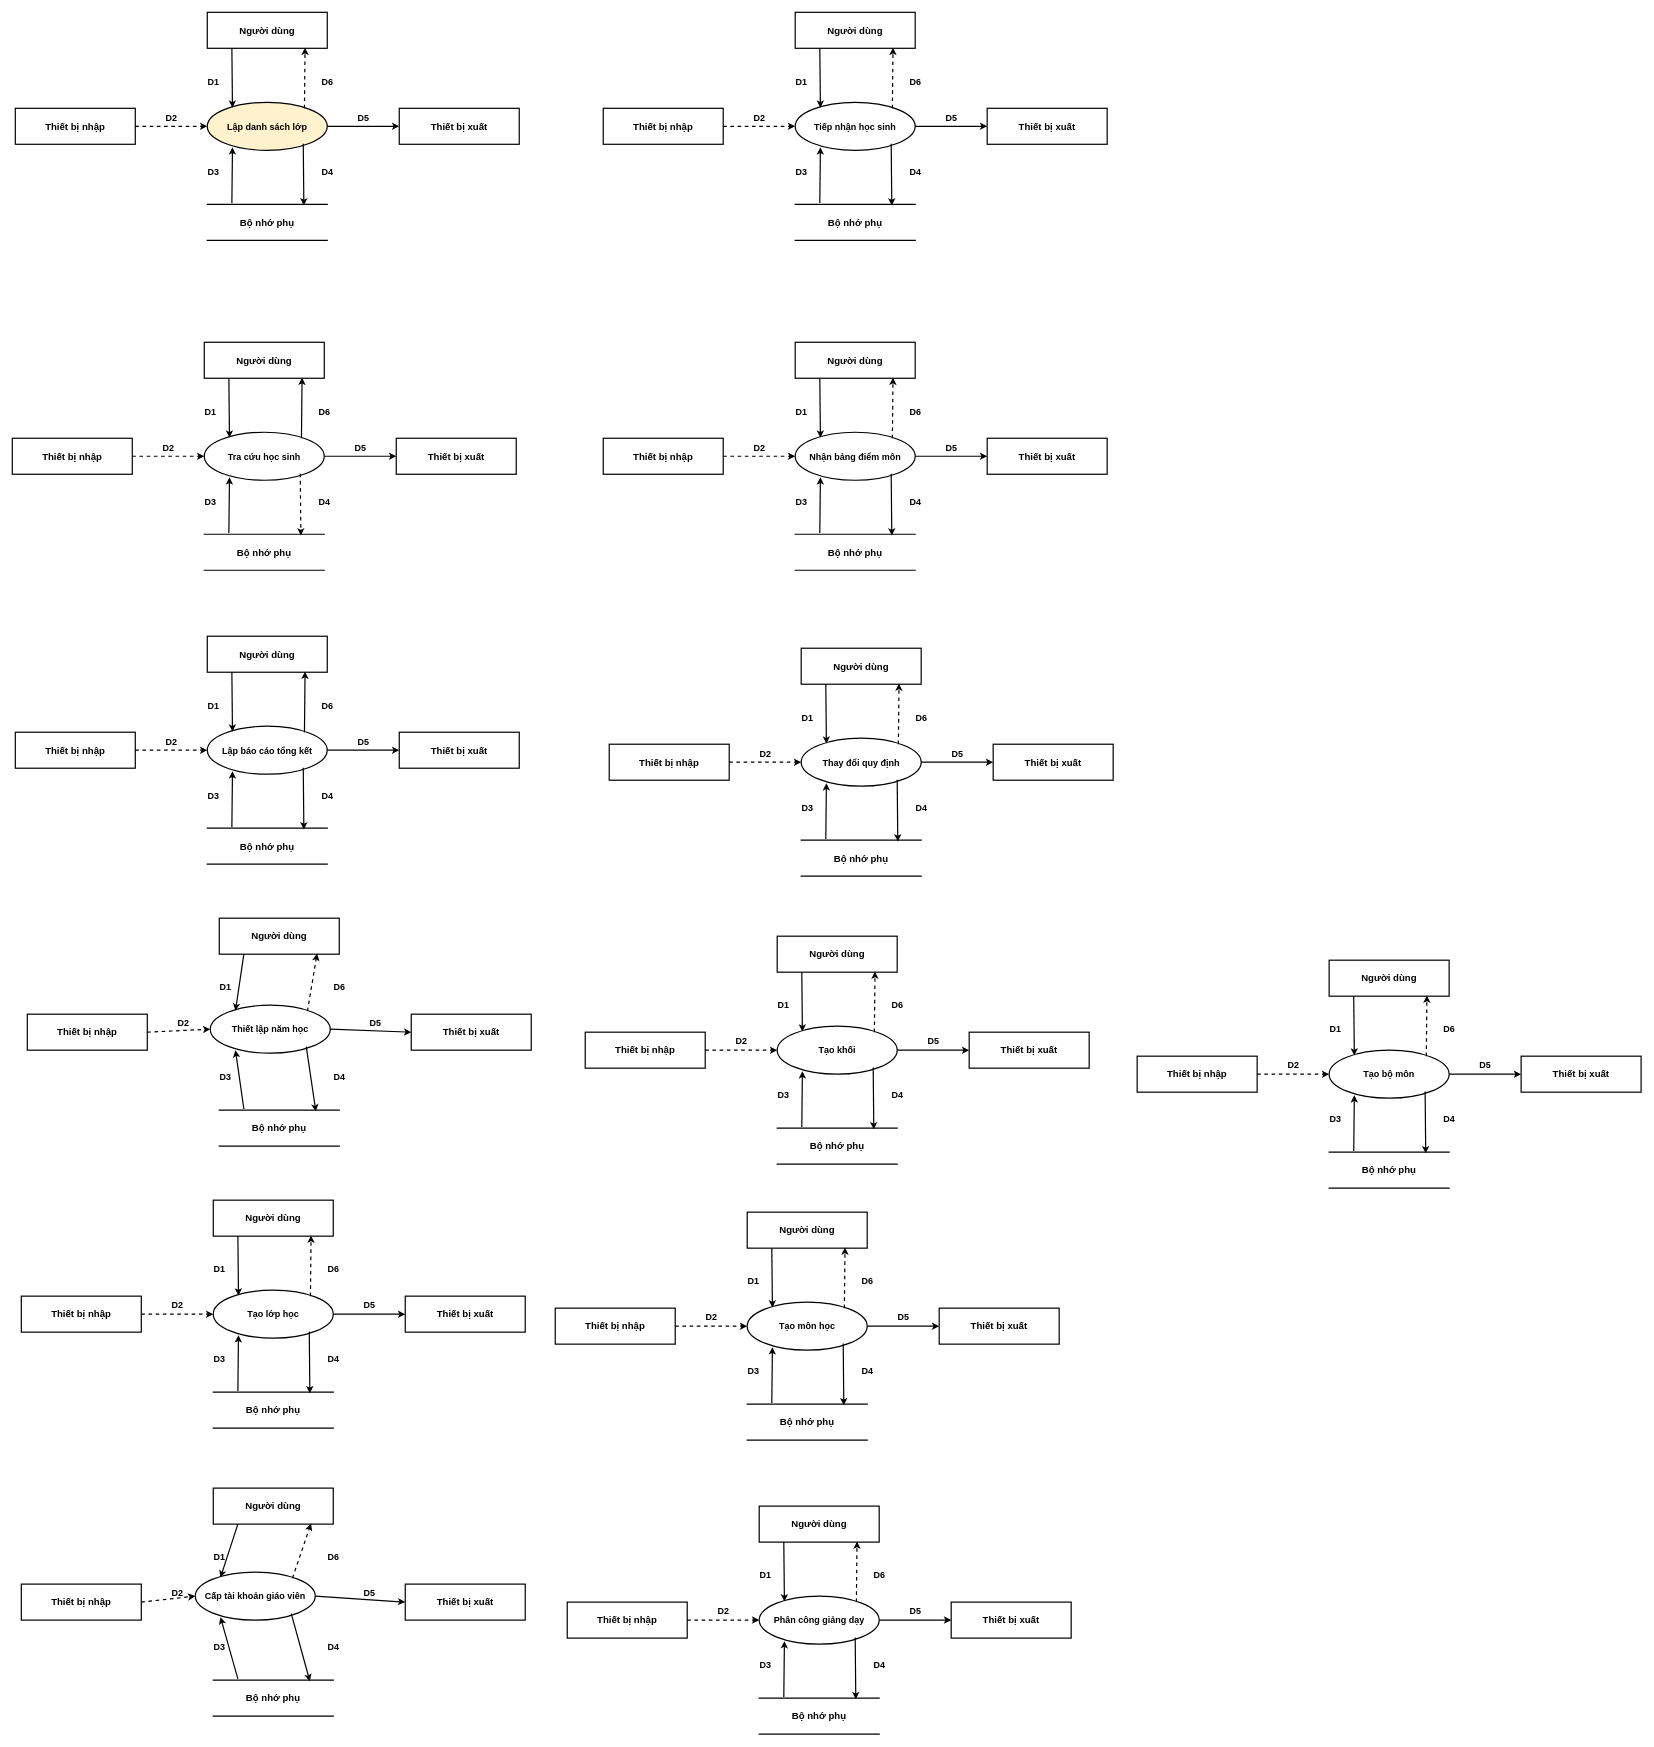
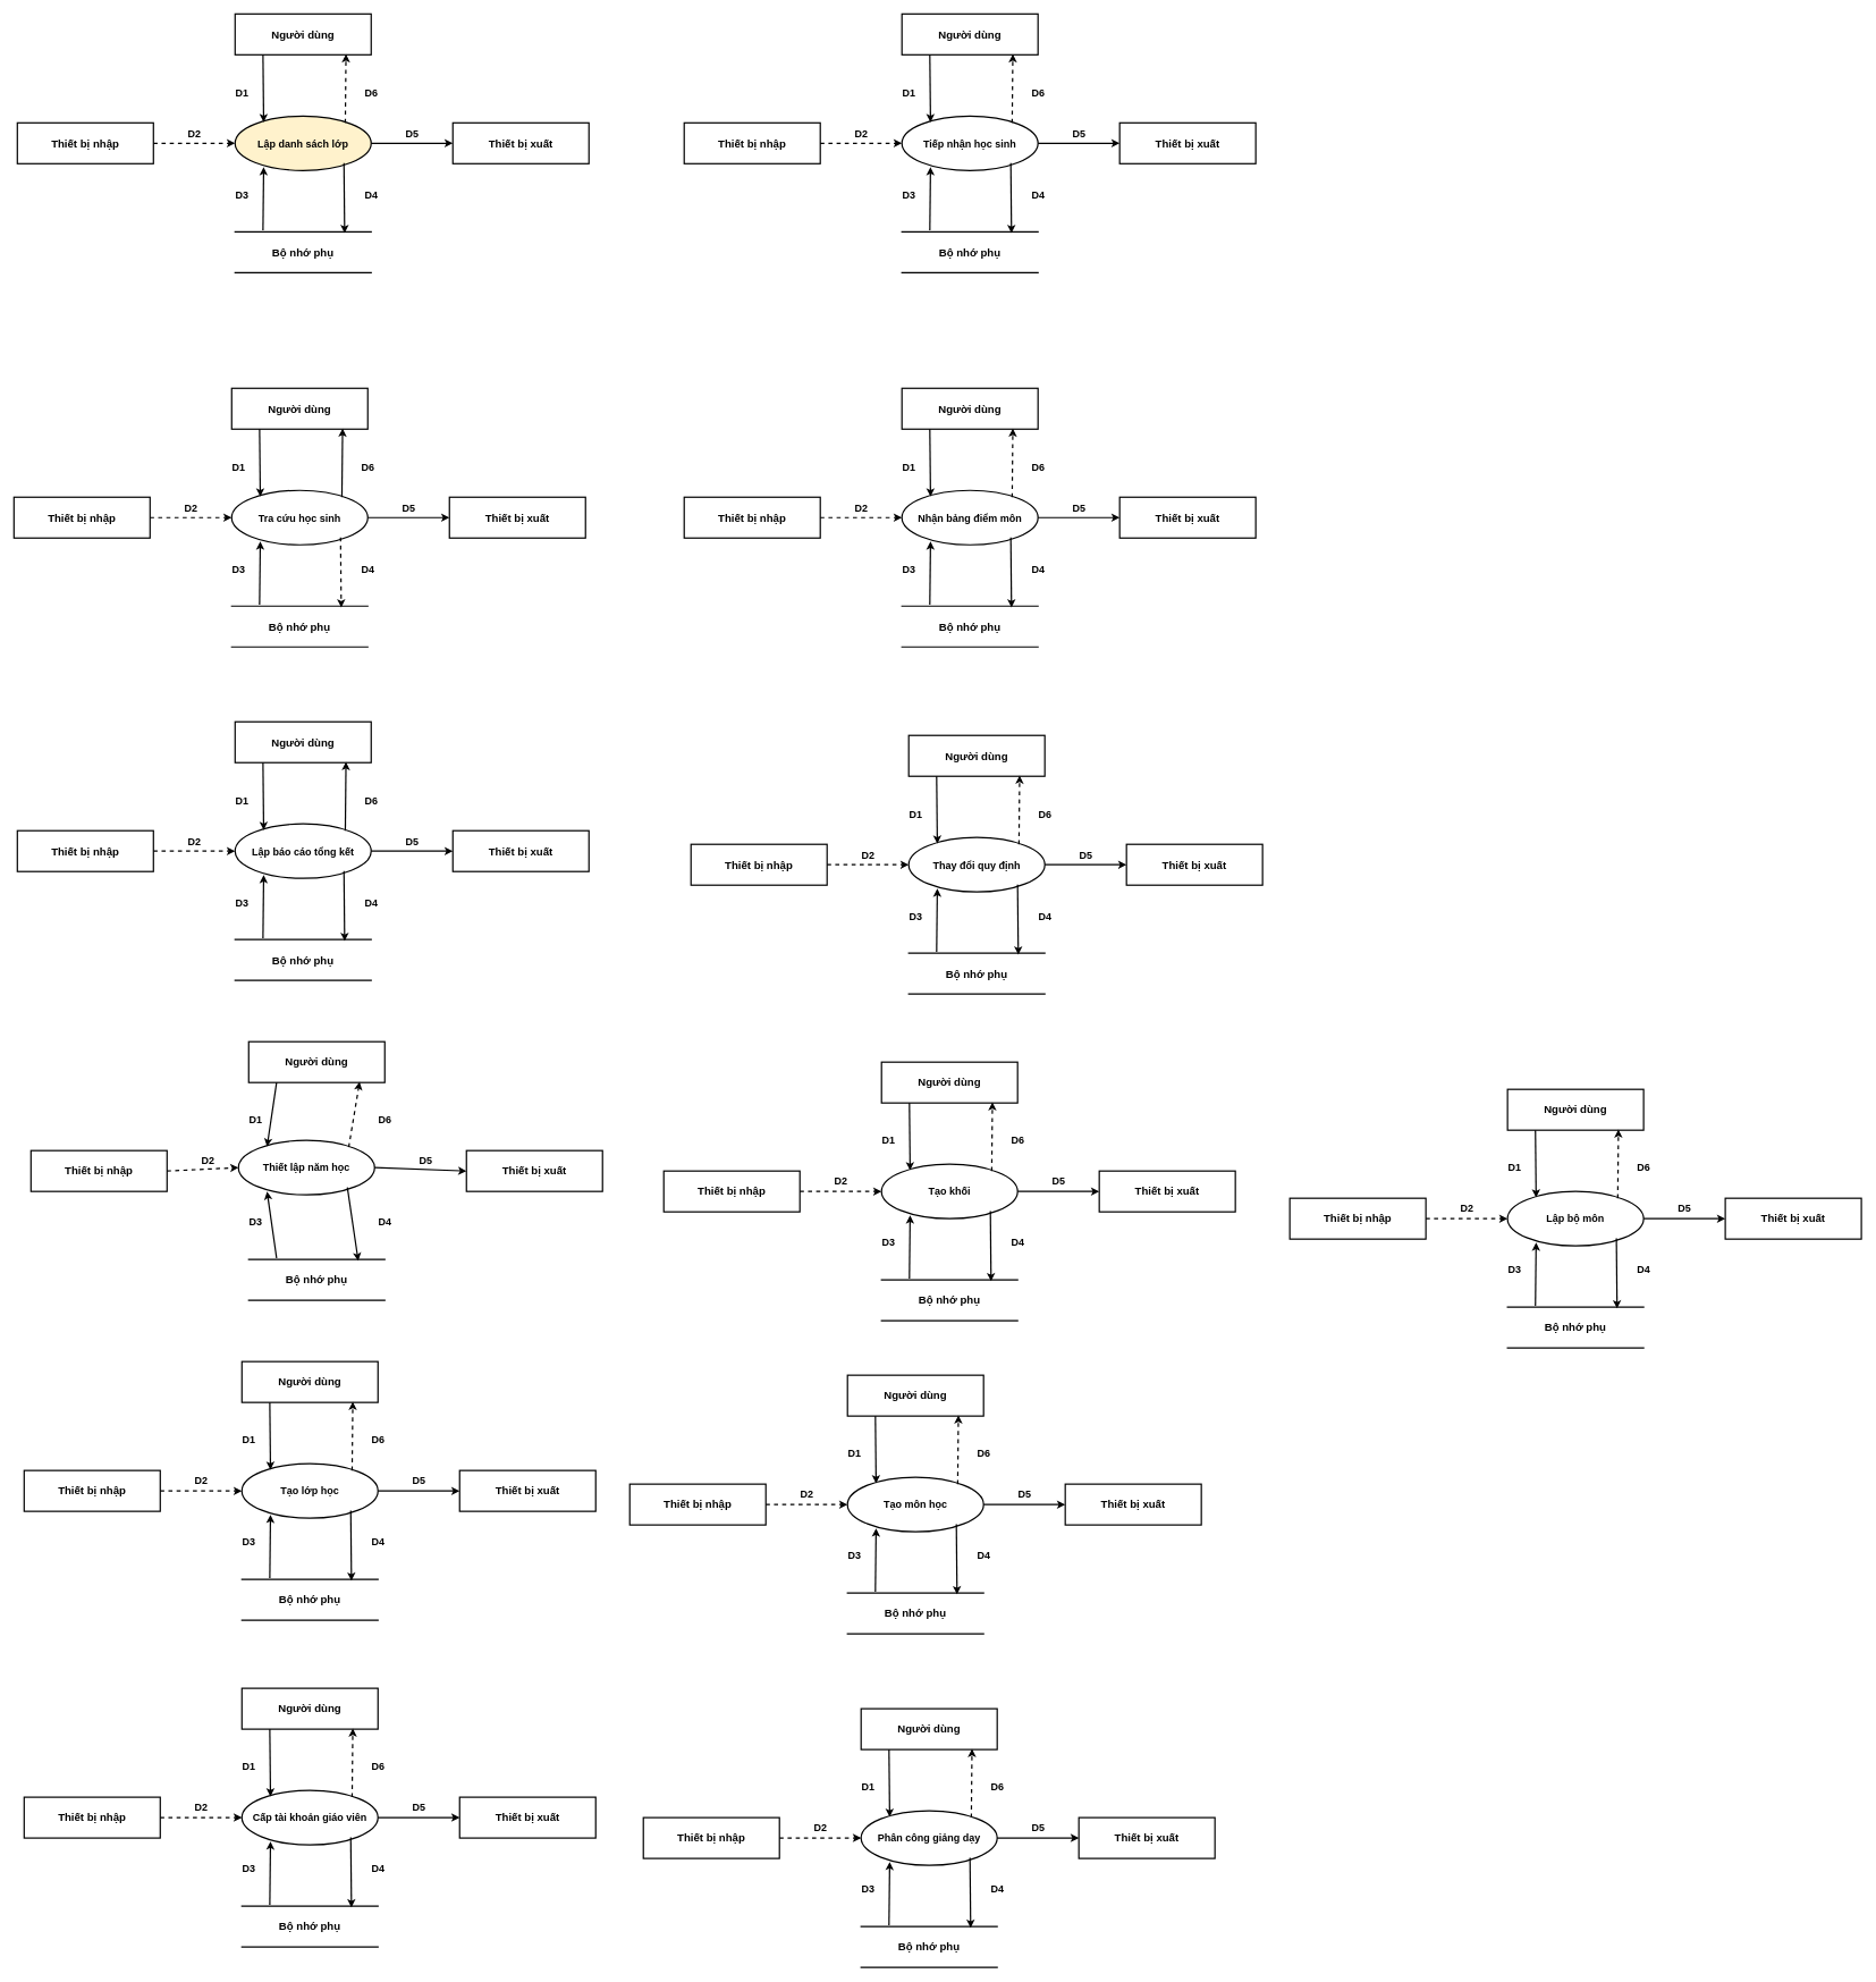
- <mxCell id="207" value="Tạo bộ môn" style="ellipse;whiteSpace=wrap;html=1;fontStyle=1;fontSize=15;strokeWidth=2;" parent="1" vertex="1"><mxGeometry x="2215" y="1750" width="200" height="80" as="geometry" /></mxCell>
+ <mxCell id="207" value="Lập bộ môn" style="ellipse;whiteSpace=wrap;html=1;fontStyle=1;fontSize=15;strokeWidth=2;" parent="1" vertex="1"><mxGeometry x="2215" y="1750" width="200" height="80" as="geometry" /></mxCell>
- <mxCell id="173" value="Cấp tài khoản giáo viên" style="ellipse;whiteSpace=wrap;html=1;fontStyle=1;fontSize=15;strokeWidth=2;" parent="1" vertex="1"><mxGeometry x="325" y="2620" width="200" height="80" as="geometry" /></mxCell>
+ <mxCell id="173" value="Cấp tài khoản giáo viên" style="ellipse;whiteSpace=wrap;html=1;fontStyle=1;fontSize=15;strokeWidth=2;" parent="1" vertex="1"><mxGeometry x="355" y="2630" width="200" height="80" as="geometry" /></mxCell>
